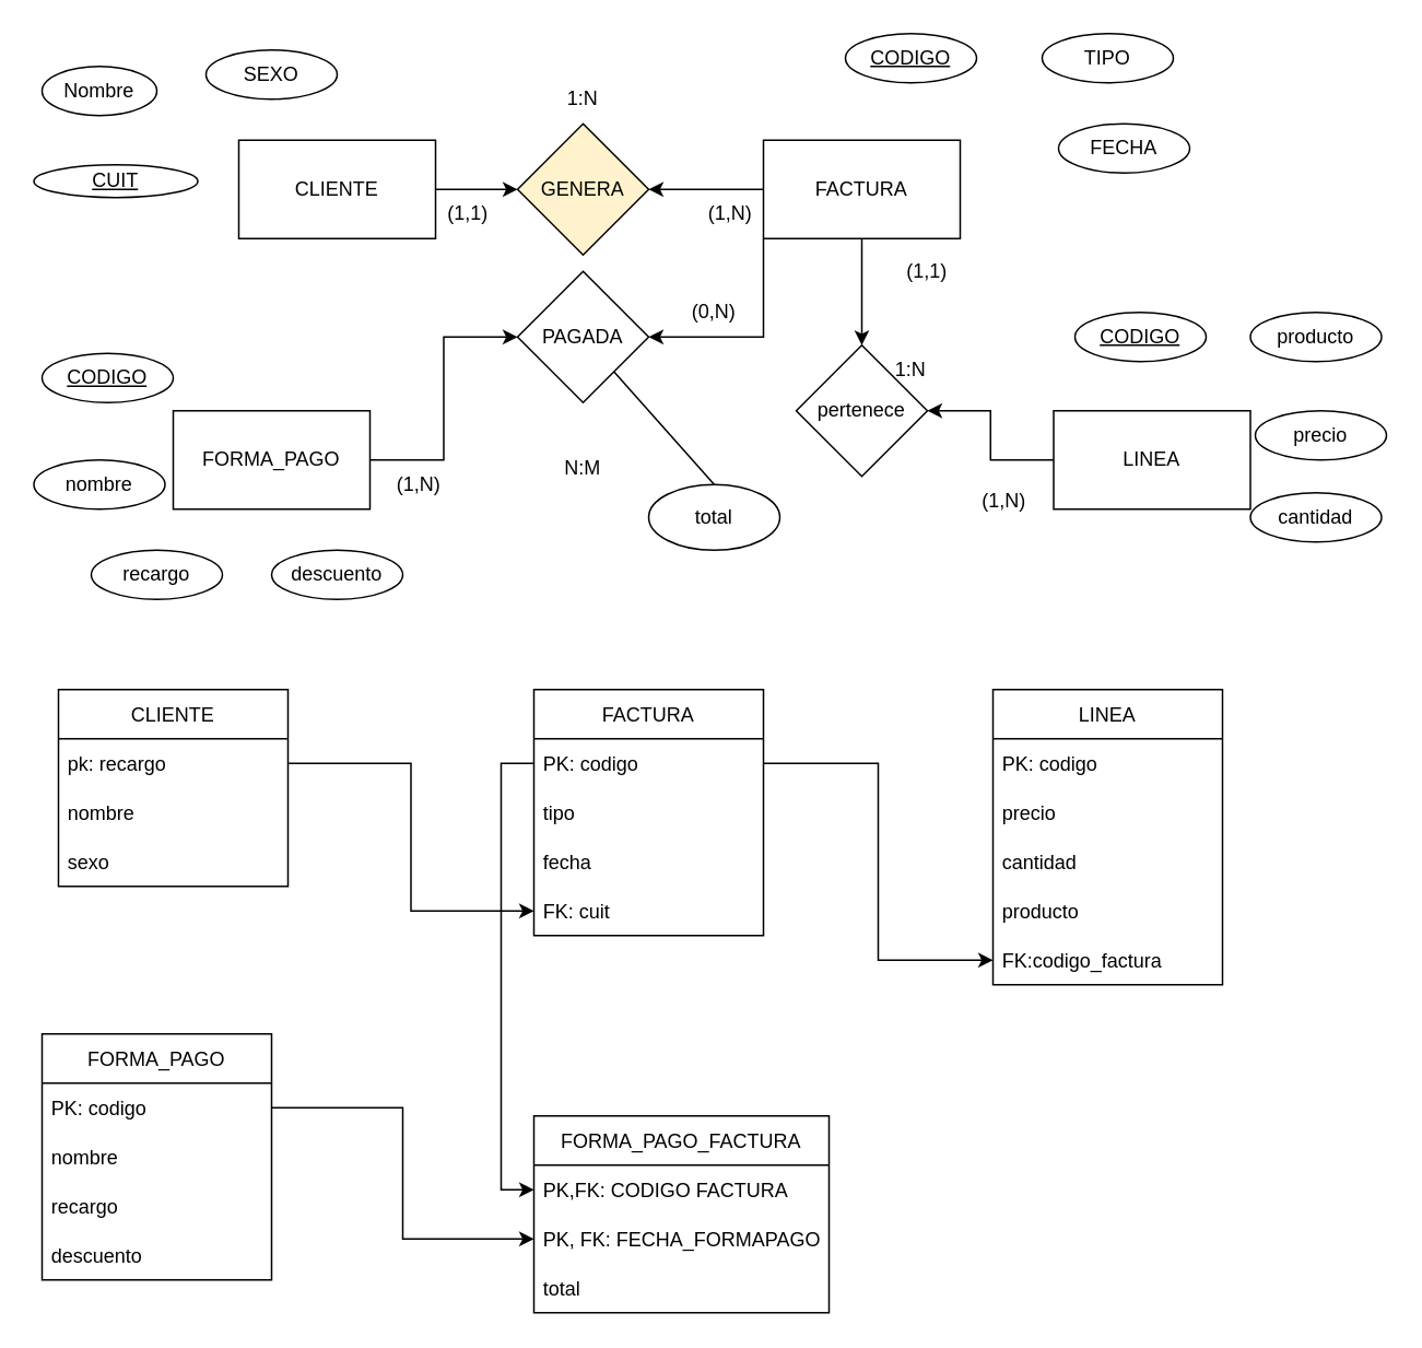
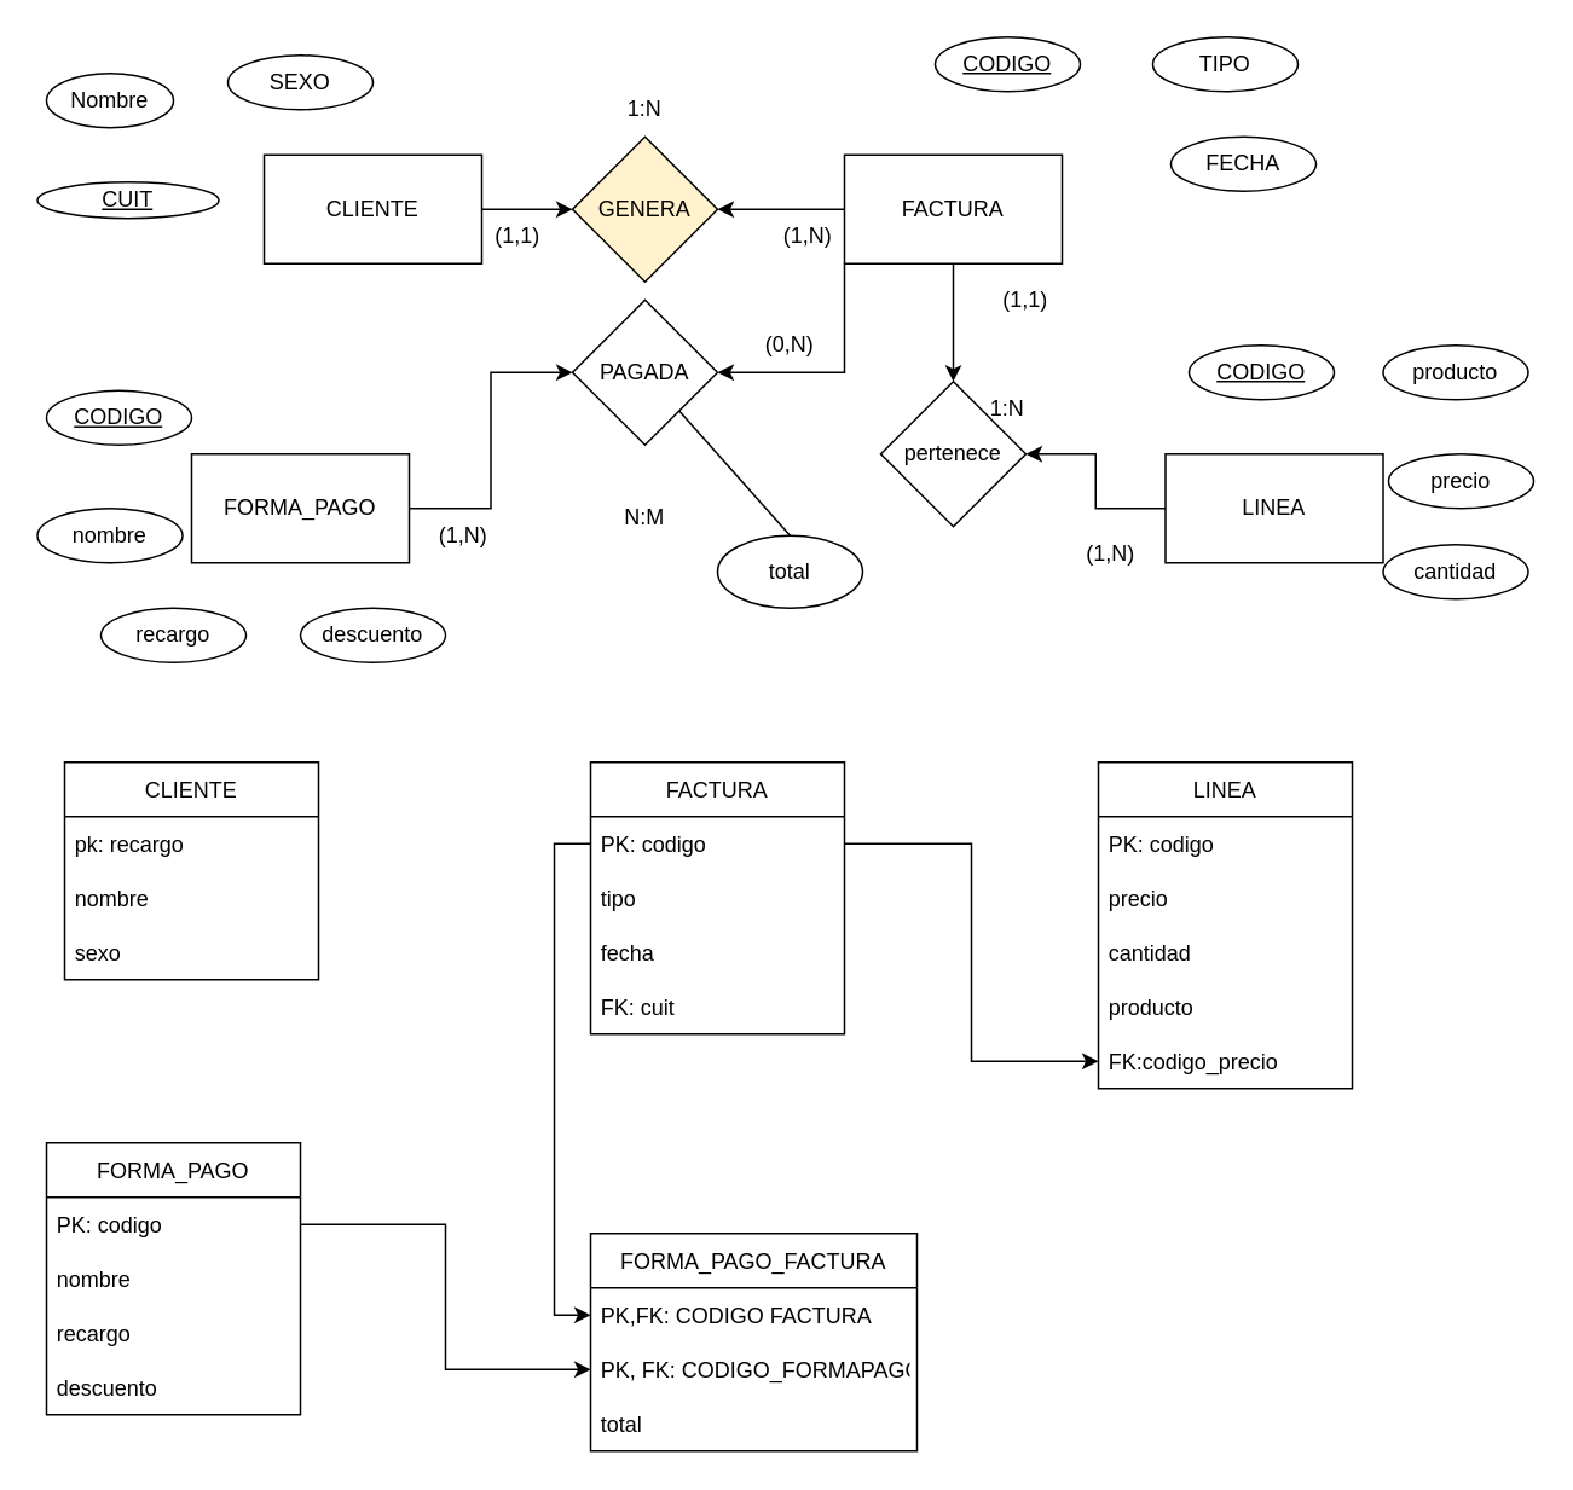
- <mxCell id="49" style="edgeStyle=orthogonalEdgeStyle;rounded=0;orthogonalLoop=1;jettySize=auto;html=1;entryX=0;entryY=0.5;entryDx=0;entryDy=0;" edge="1" parent="1" source="41" target="48"><mxGeometry relative="1" as="geometry" /></mxCell>
- <mxCell id="55" value="FK:codigo_factura" style="text;strokeColor=none;fillColor=none;align=left;verticalAlign=middle;spacingLeft=4;spacingRight=4;overflow=hidden;points=[[0,0.5],[1,0.5]];portConstraint=eastwest;rotatable=0;" vertex="1" parent="50"><mxGeometry y="150" width="140" height="30" as="geometry" /></mxCell>
+ <mxCell id="55" value="FK:codigo_precio" style="text;strokeColor=none;fillColor=none;align=left;verticalAlign=middle;spacingLeft=4;spacingRight=4;overflow=hidden;points=[[0,0.5],[1,0.5]];portConstraint=eastwest;rotatable=0;" vertex="1" parent="50"><mxGeometry y="150" width="140" height="30" as="geometry" /></mxCell>
- <mxCell id="64" value="PK, FK: FECHA_FORMAPAGO" style="text;strokeColor=none;fillColor=none;align=left;verticalAlign=middle;spacingLeft=4;spacingRight=4;overflow=hidden;points=[[0,0.5],[1,0.5]];portConstraint=eastwest;rotatable=0;" vertex="1" parent="62"><mxGeometry y="60" width="180" height="30" as="geometry" /></mxCell>
+ <mxCell id="64" value="PK, FK: CODIGO_FORMAPAGO" style="text;strokeColor=none;fillColor=none;align=left;verticalAlign=middle;spacingLeft=4;spacingRight=4;overflow=hidden;points=[[0,0.5],[1,0.5]];portConstraint=eastwest;rotatable=0;" vertex="1" parent="62"><mxGeometry y="60" width="180" height="30" as="geometry" /></mxCell>
